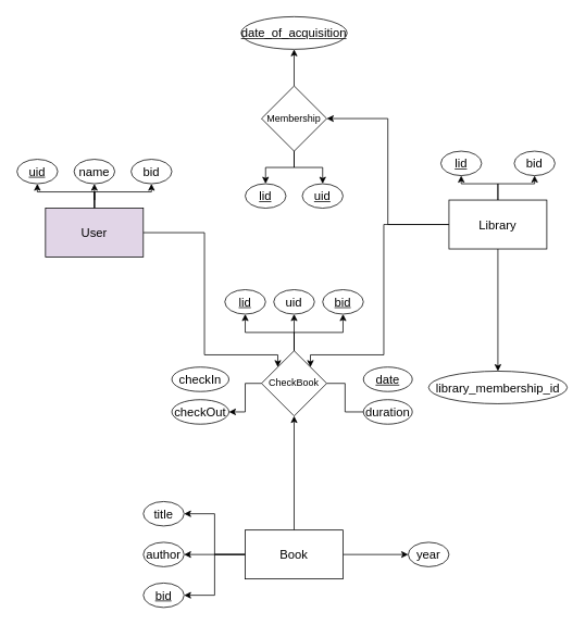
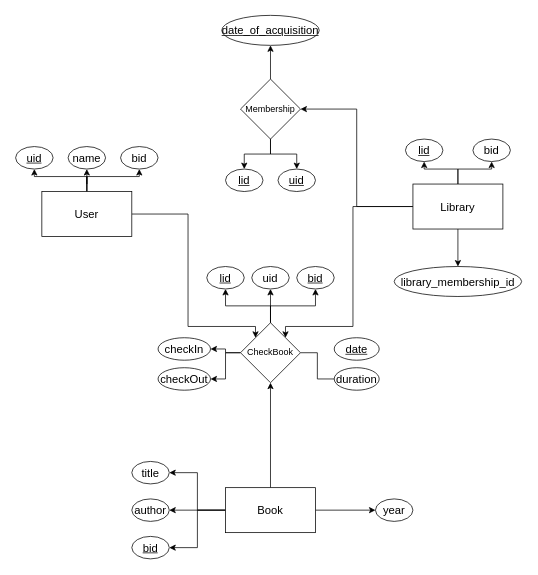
- <mxCell id="6" value="&lt;font style=&quot;font-size: 15px;&quot;&gt;User&lt;/font&gt;" style="rounded=0;whiteSpace=wrap;html=1;fillColor=#e1d5e7;" vertex="1" parent="1"><mxGeometry x="55" y="255" width="120" height="60" as="geometry" /></mxCell>
+ <mxCell id="6" value="&lt;font style=&quot;font-size: 15px;&quot;&gt;User&lt;/font&gt;" style="rounded=0;whiteSpace=wrap;html=1;" vertex="1" parent="1"><mxGeometry x="55" y="255" width="120" height="60" as="geometry" /></mxCell>
+ <mxCell id="22" style="edgeStyle=orthogonalEdgeStyle;rounded=0;orthogonalLoop=1;jettySize=auto;html=1;entryX=1;entryY=0.5;entryDx=0;entryDy=0;" edge="1" parent="1" source="25" target="45"><mxGeometry relative="1" as="geometry" /></mxCell>
- <mxCell id="35" value="&lt;span style=&quot;font-size: 15px;&quot;&gt;library_membership_id&lt;/span&gt;" style="ellipse;whiteSpace=wrap;html=1;" vertex="1" parent="1"><mxGeometry x="525" y="455" width="170" height="40" as="geometry" /></mxCell>
+ <mxCell id="35" value="&lt;span style=&quot;font-size: 15px;&quot;&gt;library_membership_id&lt;/span&gt;" style="ellipse;whiteSpace=wrap;html=1;" vertex="1" parent="1"><mxGeometry x="525" y="355" width="170" height="40" as="geometry" /></mxCell>
